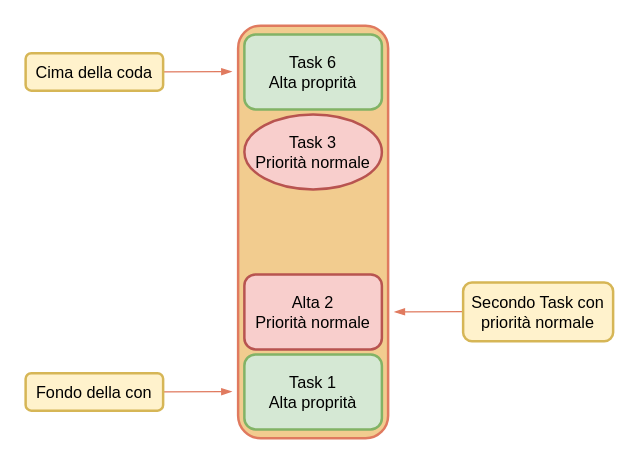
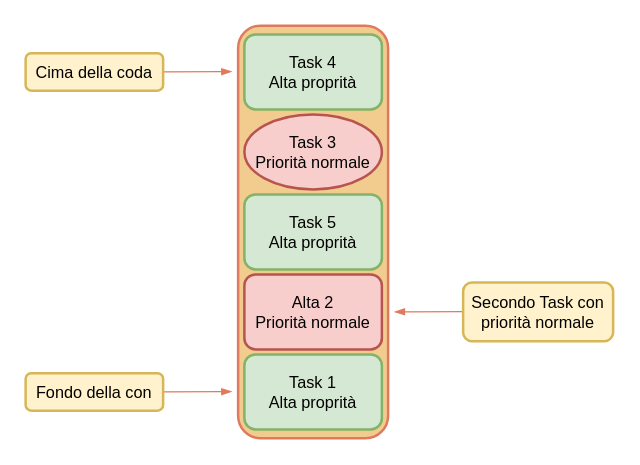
- <mxCell id="6" value="&lt;span style=&quot;color: rgb(0 , 0 , 0) ; font-size: 13px&quot;&gt;Task 6&lt;/span&gt;&lt;br style=&quot;color: rgb(0 , 0 , 0) ; font-size: 13px&quot;&gt;&lt;span style=&quot;color: rgb(0 , 0 , 0) ; font-size: 13px&quot;&gt;Alta proprità&lt;/span&gt;" style="rounded=1;whiteSpace=wrap;html=1;fillColor=#d5e8d4;strokeWidth=2;strokeColor=#82b366;" vertex="1" parent="1"><mxGeometry x="195" y="27" width="110" height="60" as="geometry" /></mxCell>
+ <mxCell id="6" value="&lt;span style=&quot;color: rgb(0 , 0 , 0) ; font-size: 13px&quot;&gt;Task 4&lt;/span&gt;&lt;br style=&quot;color: rgb(0 , 0 , 0) ; font-size: 13px&quot;&gt;&lt;span style=&quot;color: rgb(0 , 0 , 0) ; font-size: 13px&quot;&gt;Alta proprità&lt;/span&gt;" style="rounded=1;whiteSpace=wrap;html=1;fillColor=#d5e8d4;strokeWidth=2;strokeColor=#82b366;" vertex="1" parent="1"><mxGeometry x="195" y="27" width="110" height="60" as="geometry" /></mxCell>
+ <mxCell id="4" value="&lt;span style=&quot;color: rgb(0 , 0 , 0) ; font-size: 13px&quot;&gt;Task 5&lt;br&gt;Alta proprità&lt;/span&gt;" style="rounded=1;whiteSpace=wrap;html=1;fillColor=#d5e8d4;strokeWidth=2;strokeColor=#82b366;" vertex="1" parent="1"><mxGeometry x="195" y="155" width="110" height="60" as="geometry" /></mxCell>
